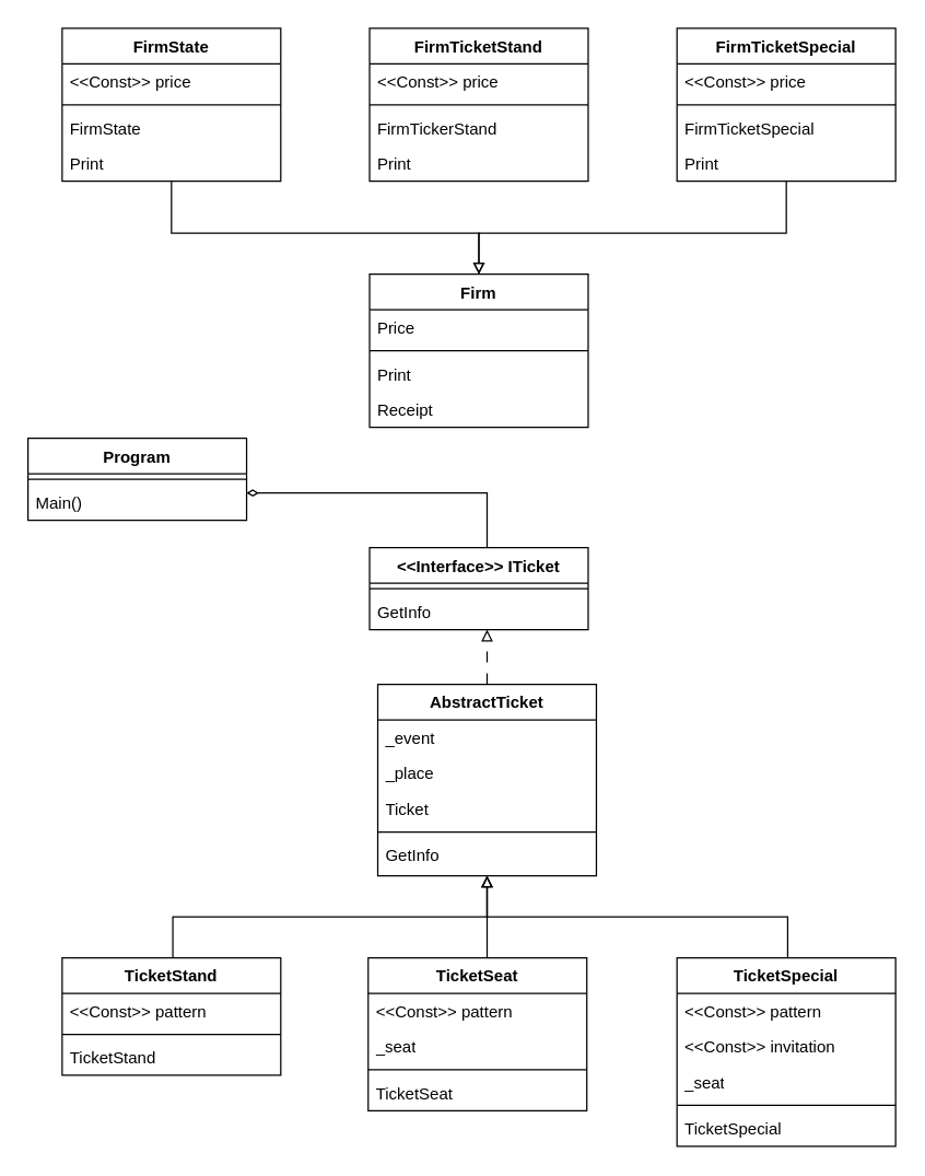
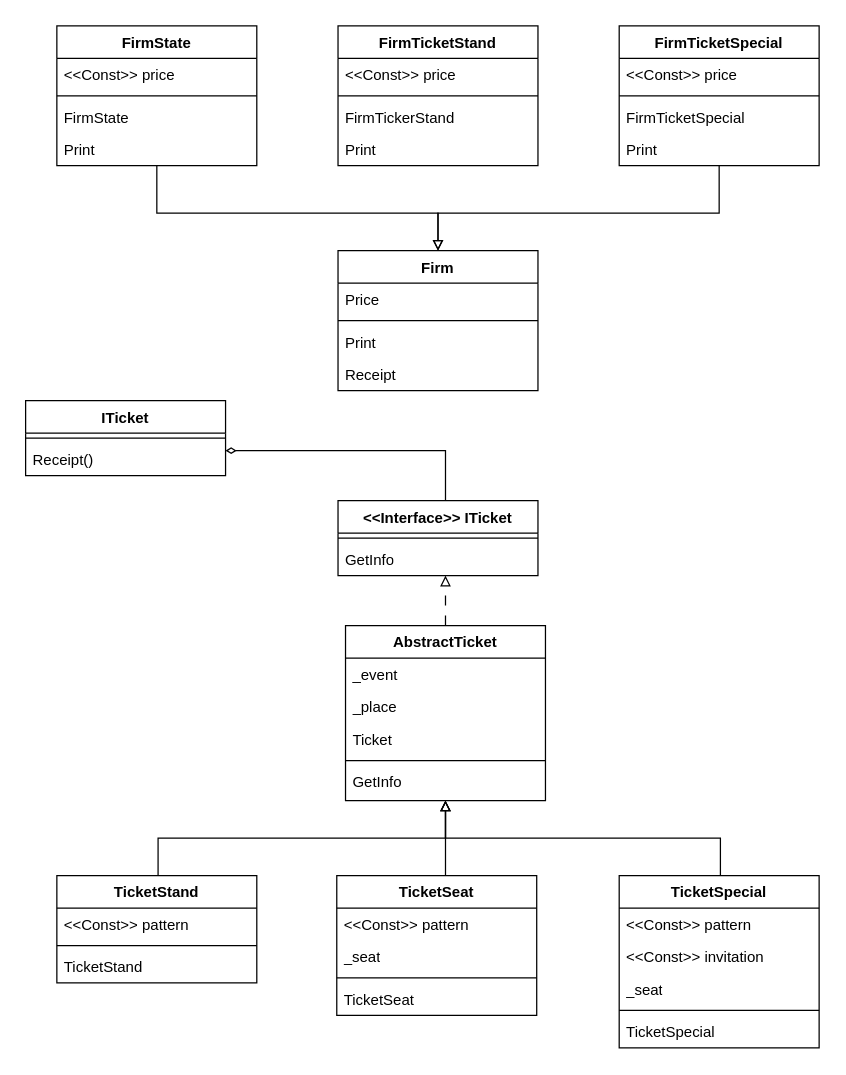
- <mxCell id="2" value="Program" style="swimlane;fontStyle=1;align=center;verticalAlign=top;childLayout=stackLayout;horizontal=1;startSize=26;horizontalStack=0;resizeParent=1;resizeLast=0;collapsible=1;marginBottom=0;rounded=0;shadow=0;strokeWidth=1;" vertex="1" parent="1"><mxGeometry x="20" y="320" width="160" height="60" as="geometry"><mxRectangle x="230" y="140" width="160" height="26" as="alternateBounds" /></mxGeometry></mxCell>
+ <mxCell id="2" value="ITicket" style="swimlane;fontStyle=1;align=center;verticalAlign=top;childLayout=stackLayout;horizontal=1;startSize=26;horizontalStack=0;resizeParent=1;resizeLast=0;collapsible=1;marginBottom=0;rounded=0;shadow=0;strokeWidth=1;" vertex="1" parent="1"><mxGeometry x="20" y="320" width="160" height="60" as="geometry"><mxRectangle x="230" y="140" width="160" height="26" as="alternateBounds" /></mxGeometry></mxCell>
- <mxCell id="4" value="Main()" style="text;align=left;verticalAlign=top;spacingLeft=4;spacingRight=4;overflow=hidden;rotatable=0;points=[[0,0.5],[1,0.5]];portConstraint=eastwest;" vertex="1" parent="2"><mxGeometry y="34" width="160" height="26" as="geometry" /></mxCell>
+ <mxCell id="4" value="Receipt()" style="text;align=left;verticalAlign=top;spacingLeft=4;spacingRight=4;overflow=hidden;rotatable=0;points=[[0,0.5],[1,0.5]];portConstraint=eastwest;" vertex="1" parent="2"><mxGeometry y="34" width="160" height="26" as="geometry" /></mxCell>
